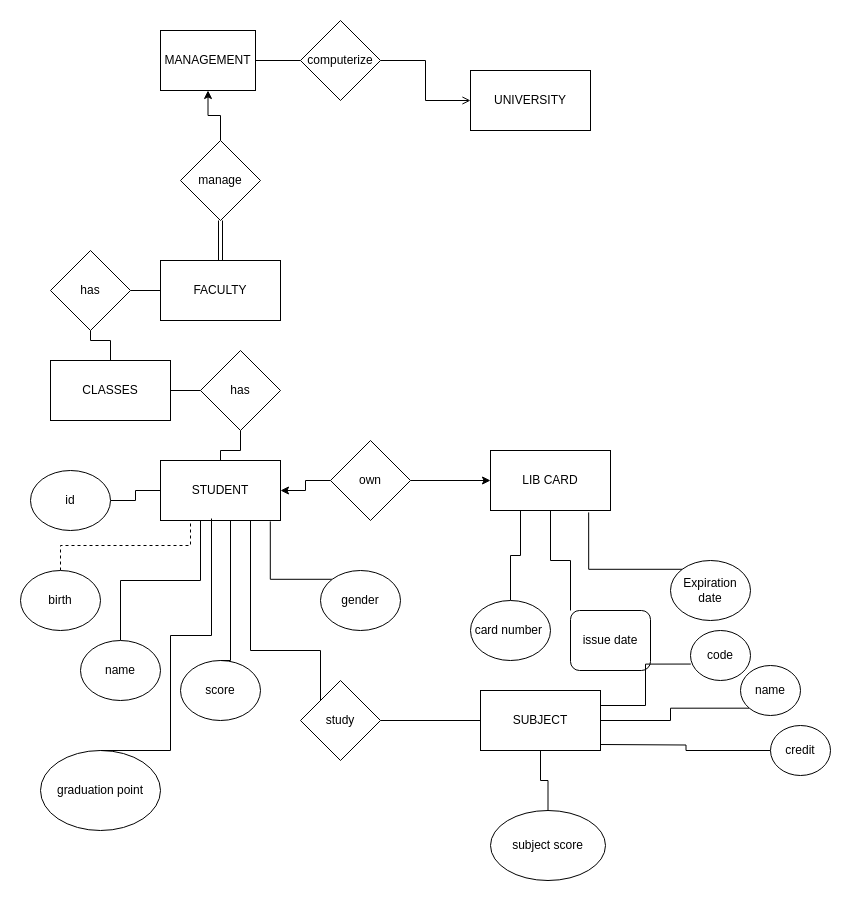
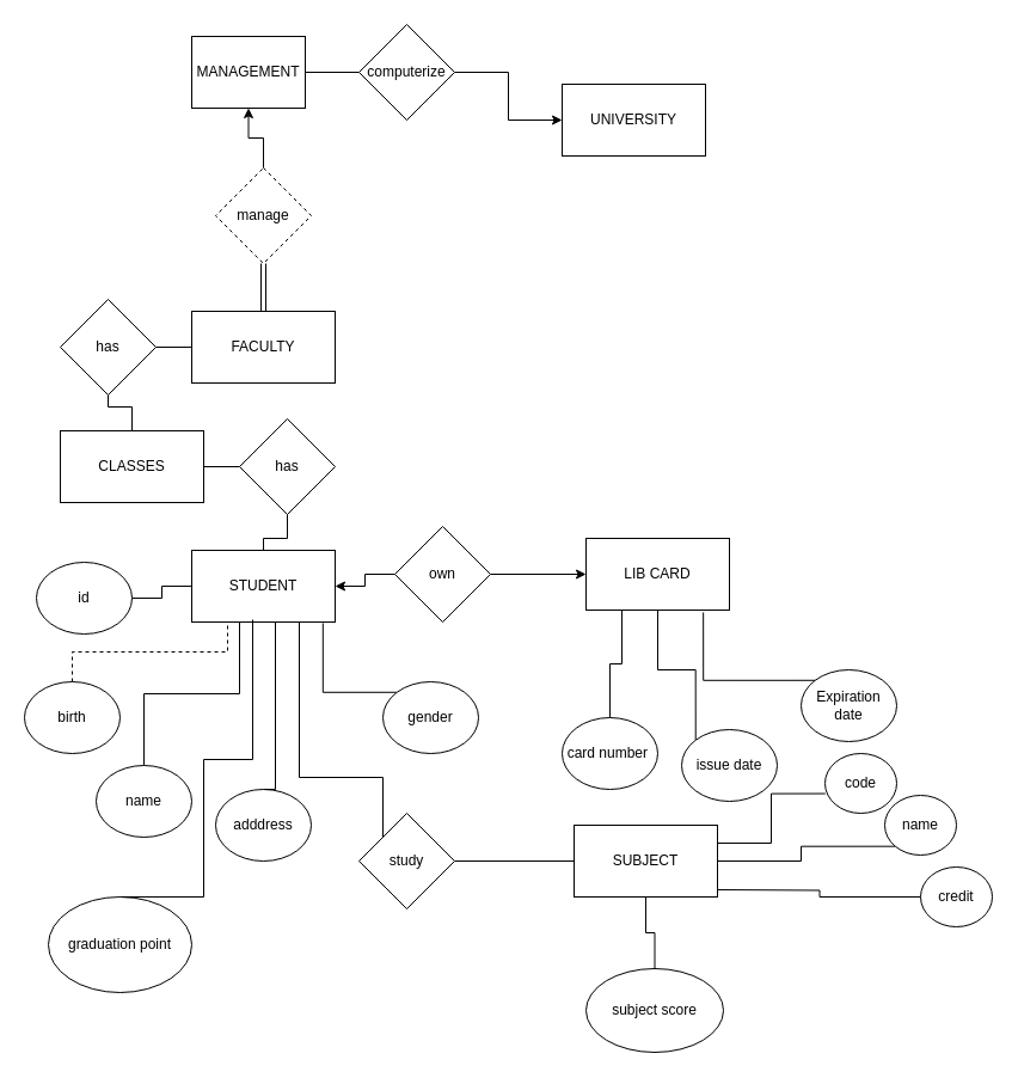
- <mxCell id="25" value="" style="edgeStyle=orthogonalEdgeStyle;rounded=0;orthogonalLoop=1;jettySize=auto;html=1;endArrow=open;" parent="1" source="26" target="2" edge="1"><mxGeometry relative="1" as="geometry" /></mxCell>
+ <mxCell id="25" value="" style="edgeStyle=orthogonalEdgeStyle;rounded=0;orthogonalLoop=1;jettySize=auto;html=1;" parent="1" source="26" target="2" edge="1"><mxGeometry relative="1" as="geometry" /></mxCell>
- <mxCell id="24" value="manage" style="rhombus;whiteSpace=wrap;html=1;" parent="1" vertex="1"><mxGeometry x="180" y="140" width="80" height="80" as="geometry" /></mxCell>
+ <mxCell id="24" value="manage" style="rhombus;whiteSpace=wrap;html=1;dashed=1;" parent="1" vertex="1"><mxGeometry x="180" y="140" width="80" height="80" as="geometry" /></mxCell>
- <mxCell id="33" value="issue date" style="whiteSpace=wrap;html=1;rounded=1;" parent="1" vertex="1"><mxGeometry x="570" y="610" width="80" height="60" as="geometry" /></mxCell>
+ <mxCell id="33" value="issue date" style="ellipse;whiteSpace=wrap;html=1;" parent="1" vertex="1"><mxGeometry x="570" y="610" width="80" height="60" as="geometry" /></mxCell>
- <mxCell id="16" value="score" style="ellipse;whiteSpace=wrap;html=1;" parent="1" vertex="1"><mxGeometry x="180" y="660" width="80" height="60" as="geometry" /></mxCell>
+ <mxCell id="16" value="adddress" style="ellipse;whiteSpace=wrap;html=1;" parent="1" vertex="1"><mxGeometry x="180" y="660" width="80" height="60" as="geometry" /></mxCell>
